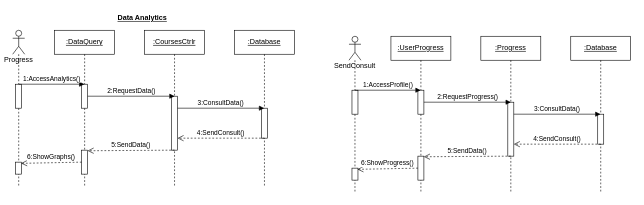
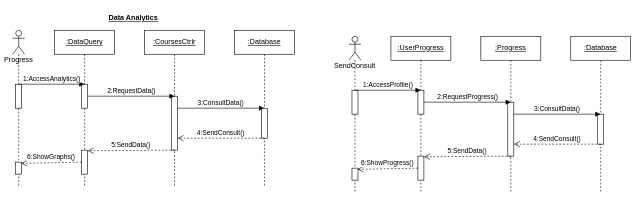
- <mxCell id="18" value="&lt;b&gt;&lt;u&gt;Data Analytics&lt;/u&gt;&lt;/b&gt;" style="text;html=1;align=center;verticalAlign=middle;resizable=0;points=[];autosize=1;" parent="1" vertex="1"><mxGeometry x="186" y="20" width="100" height="20" as="geometry" /></mxCell>
+ <mxCell id="18" value="&lt;b&gt;&lt;u&gt;Data Analytics&lt;/u&gt;&lt;/b&gt;" style="text;html=1;align=center;verticalAlign=middle;resizable=0;points=[];autosize=1;" parent="1" vertex="1"><mxGeometry x="171" y="20" width="100" height="20" as="geometry" /></mxCell>
